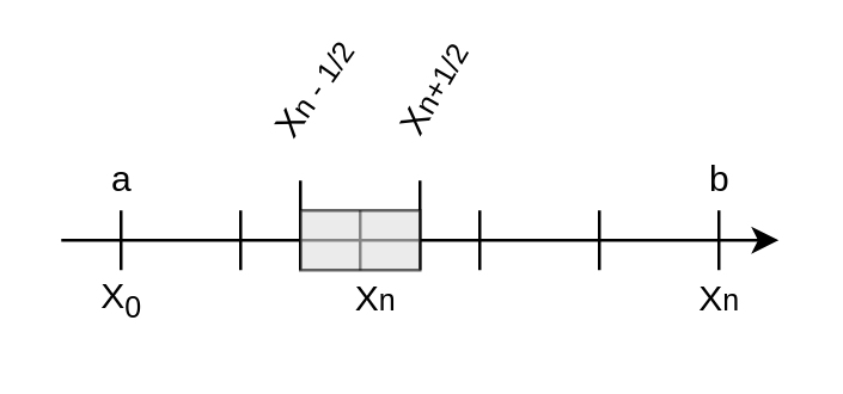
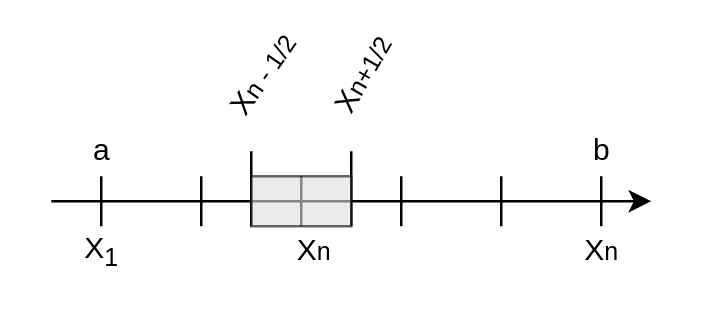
- <mxCell id="9" value="X&lt;sub&gt;0&lt;/sub&gt;" style="text;html=1;align=center;verticalAlign=middle;resizable=0;points=[];autosize=1;strokeColor=none;" vertex="1" parent="1"><mxGeometry x="25" y="90" width="30" height="20" as="geometry" /></mxCell>
+ <mxCell id="9" value="X&lt;sub&gt;1&lt;/sub&gt;" style="text;html=1;align=center;verticalAlign=middle;resizable=0;points=[];autosize=1;strokeColor=none;" vertex="1" parent="1"><mxGeometry x="25" y="90" width="30" height="20" as="geometry" /></mxCell>
